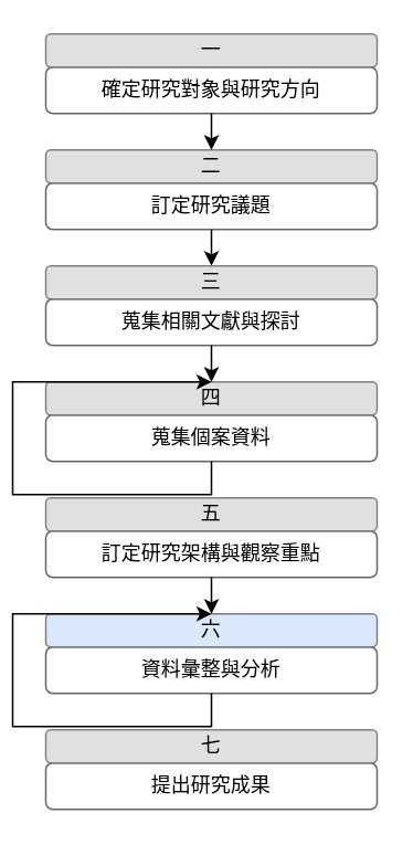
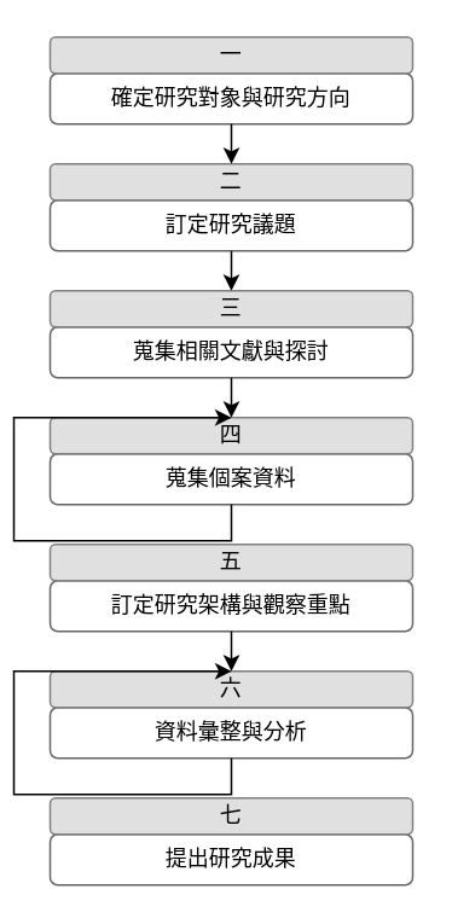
- <mxCell id="19" value="&lt;font face=&quot;標楷體&quot;&gt;六&lt;/font&gt;" style="rounded=1;whiteSpace=wrap;html=1;shadow=0;comic=0;strokeColor=#808080;strokeWidth=1;align=center;verticalAlign=middle;swimlaneFillColor=#ffffff;fontFamily=Verdana;fontSize=12;fontColor=default;fontStyle=0;labelBackgroundColor=none;horizontal=1;fillColor=#dae8fc;" parent="17" vertex="1"><mxGeometry width="200" height="20" as="geometry" /></mxCell>
+ <mxCell id="19" value="&lt;font face=&quot;標楷體&quot;&gt;六&lt;/font&gt;" style="rounded=1;whiteSpace=wrap;html=1;shadow=0;comic=0;strokeColor=#808080;strokeWidth=1;align=center;verticalAlign=middle;swimlaneFillColor=#ffffff;fontFamily=Verdana;fontSize=12;fontColor=default;fontStyle=0;labelBackgroundColor=none;horizontal=1;fillColor=#e0e0e0;" parent="17" vertex="1"><mxGeometry width="200" height="20" as="geometry" /></mxCell>
